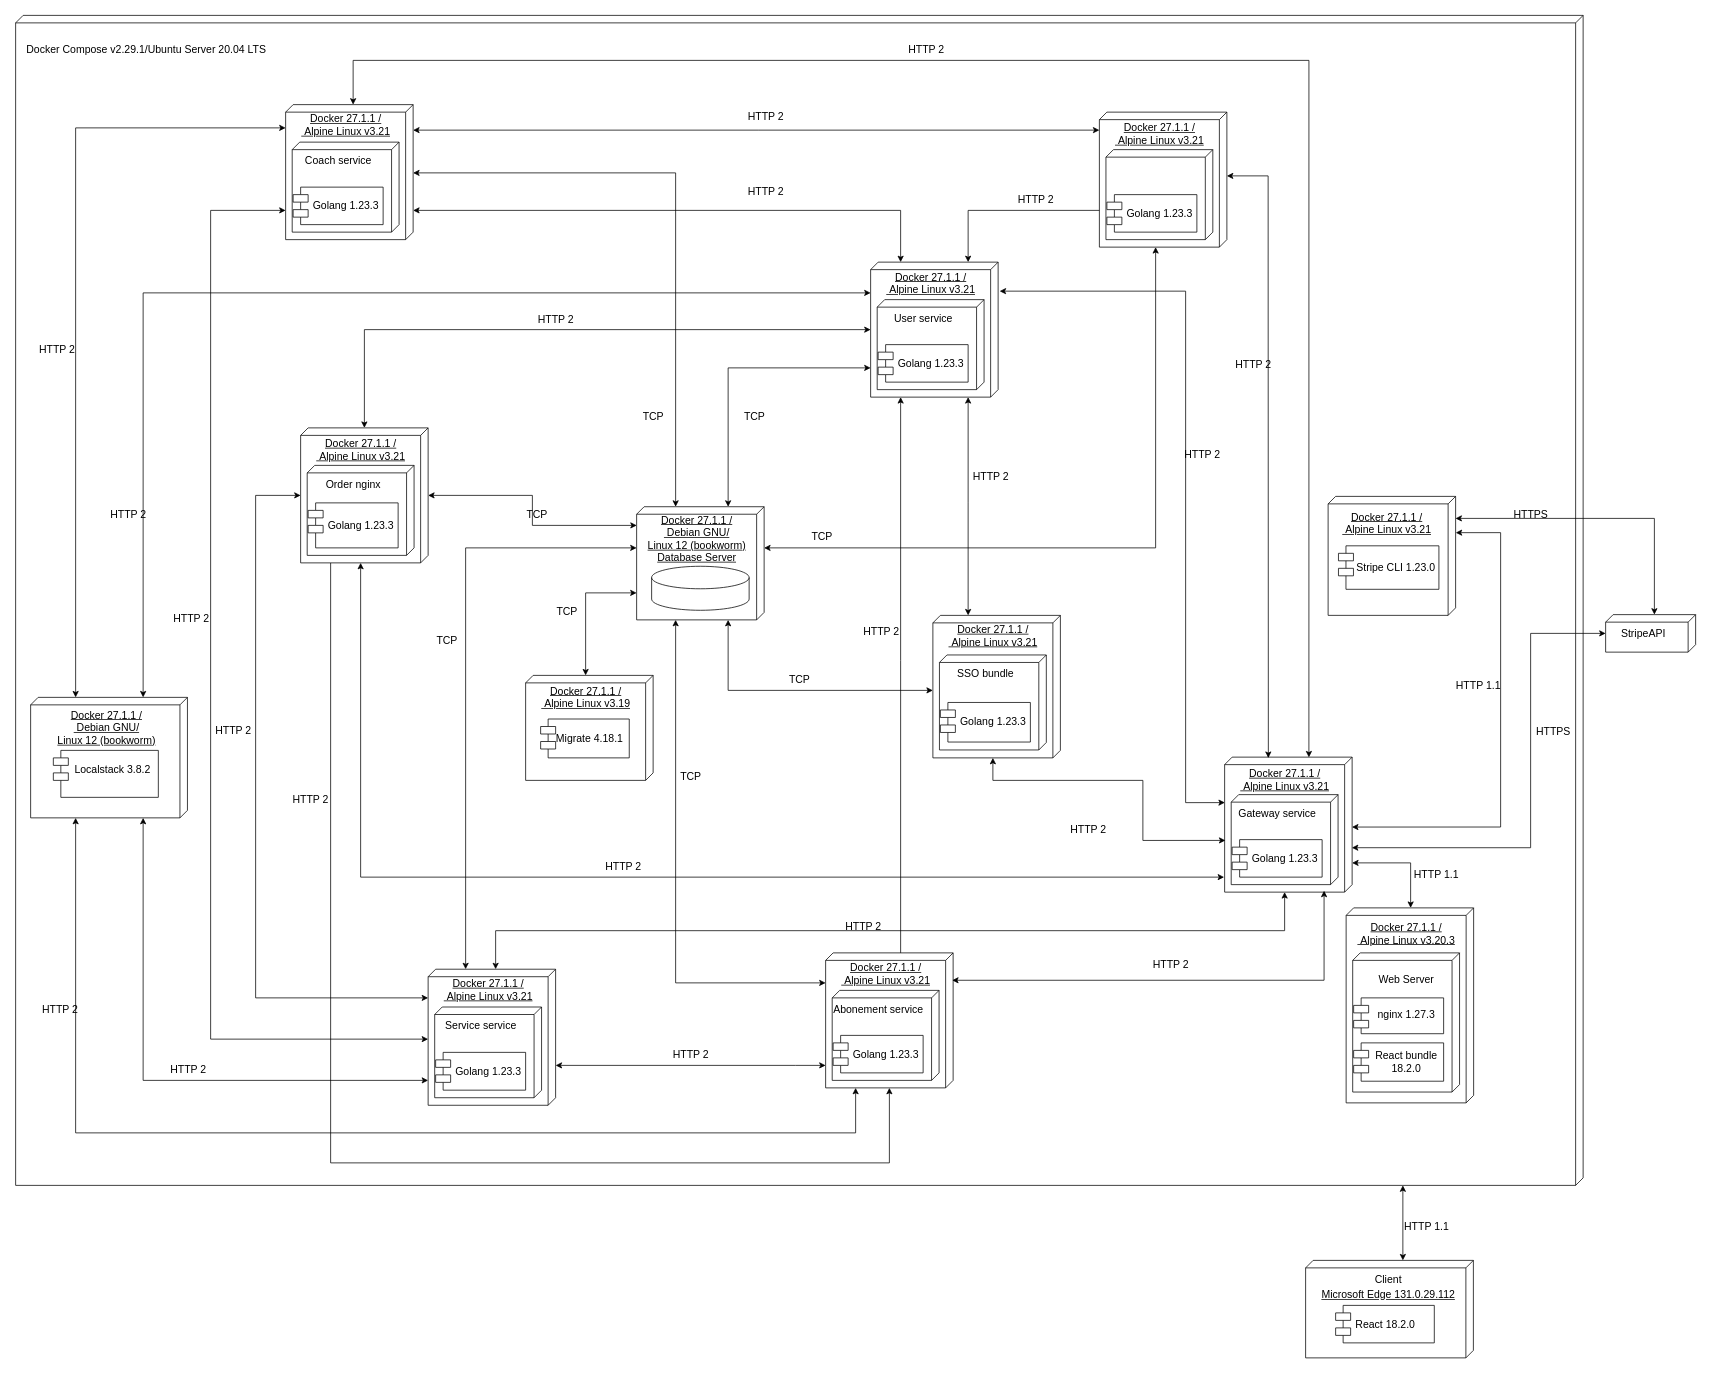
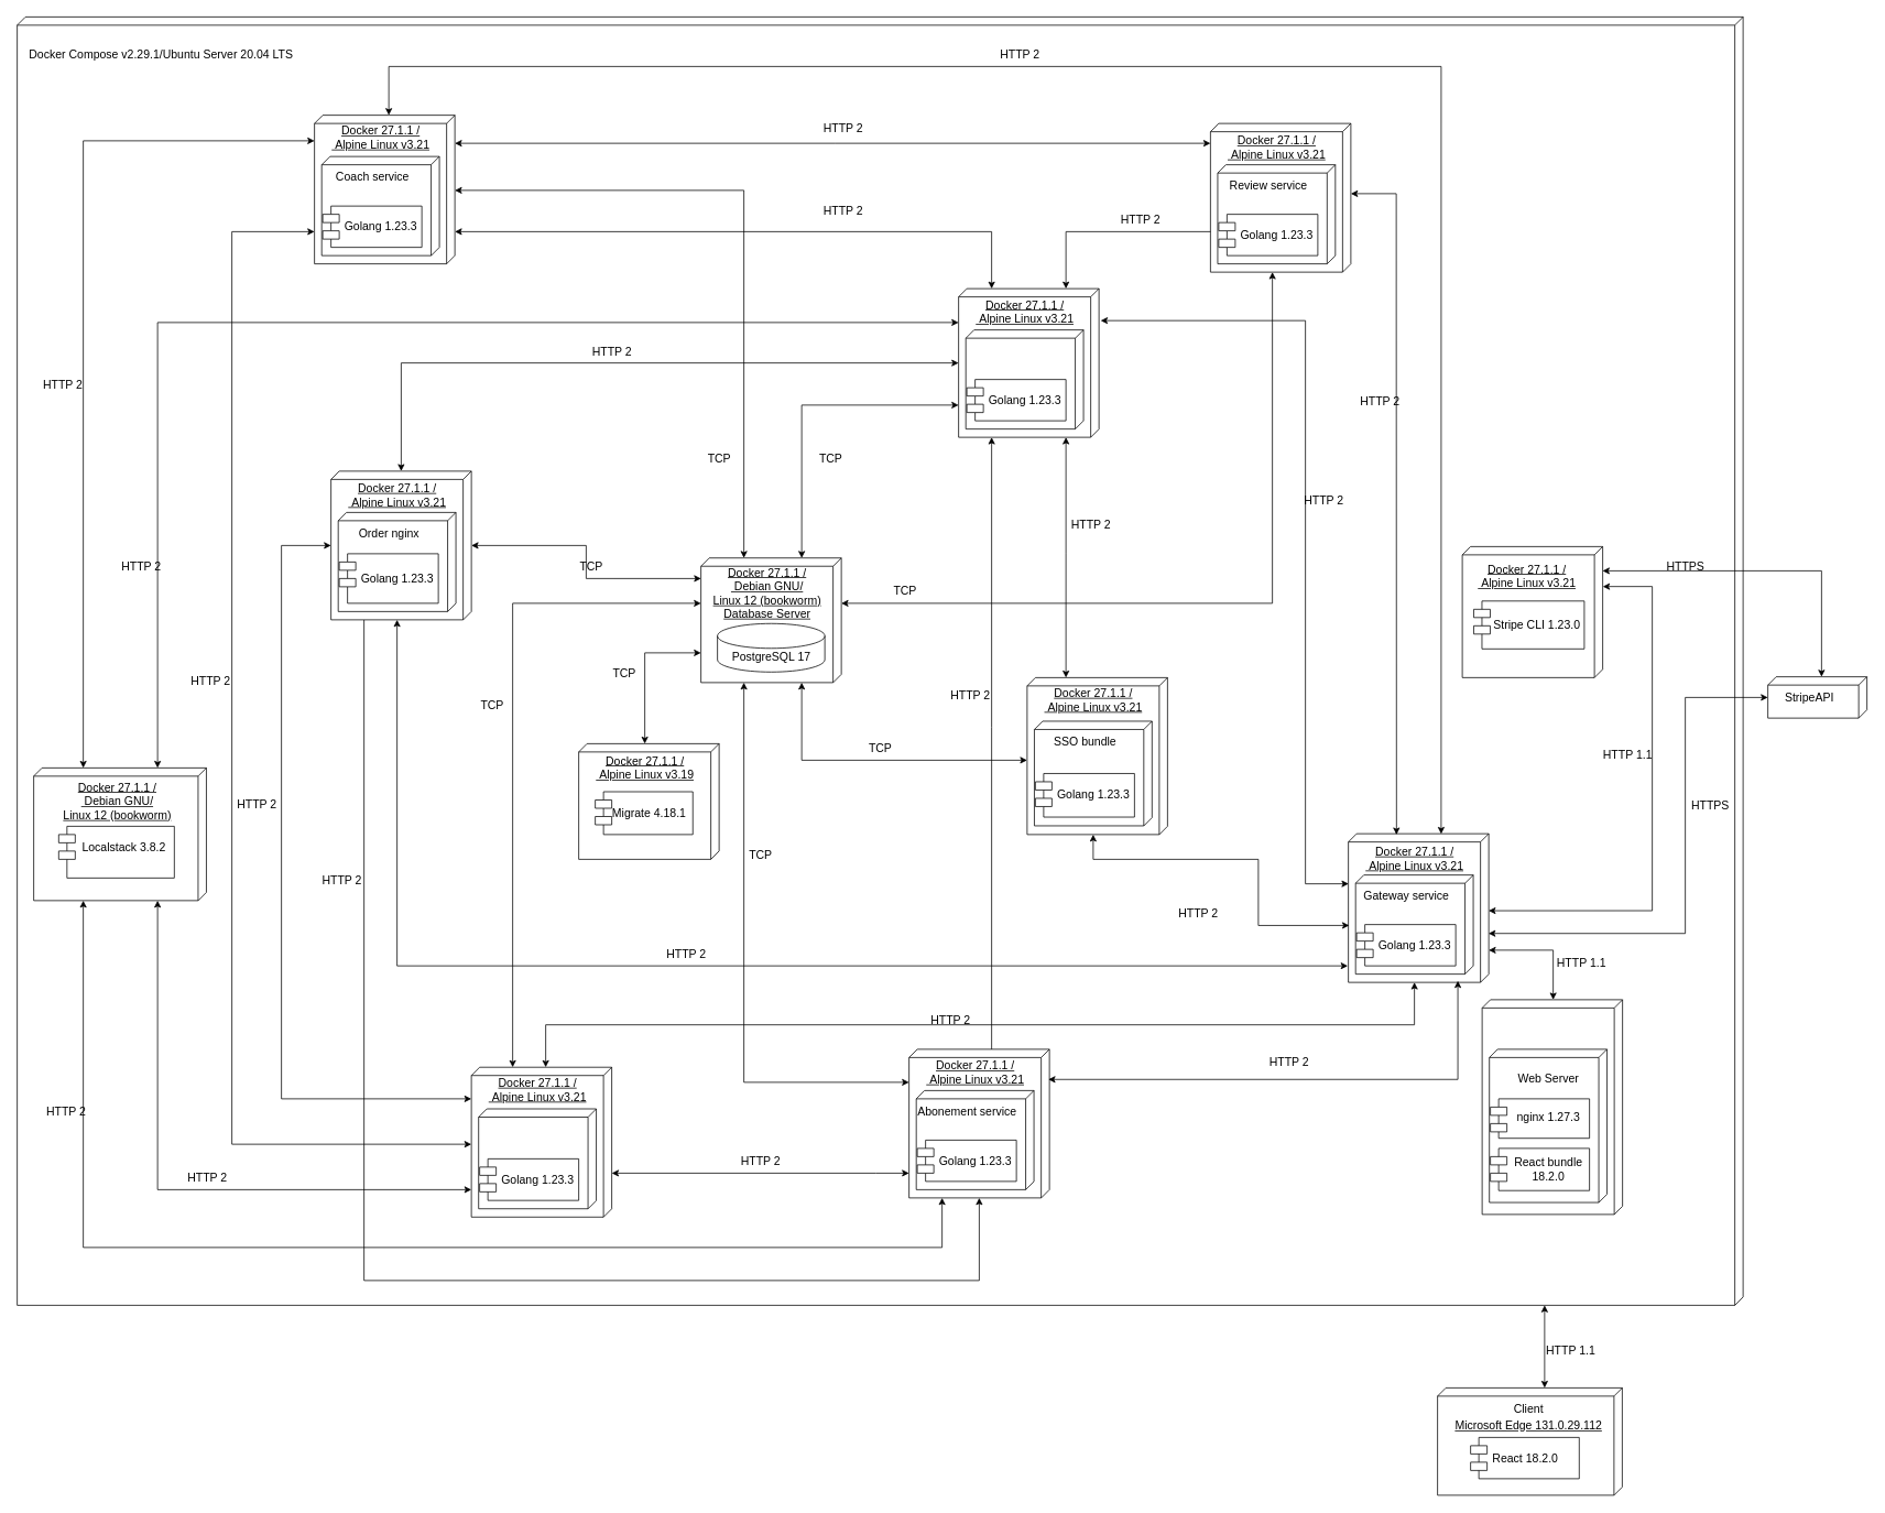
+ <mxCell id="62" value="&lt;font&gt;Review service&lt;/font&gt;" style="text;html=1;align=center;verticalAlign=middle;resizable=0;points=[];autosize=1;strokeColor=none;fillColor=none;fontSize=14;" parent="58" vertex="1"><mxGeometry x="10" y="60" width="120" height="30" as="geometry" /></mxCell>
- <mxCell id="90" value="&lt;font&gt;User service&lt;/font&gt;" style="text;html=1;align=center;verticalAlign=middle;resizable=0;points=[];autosize=1;strokeColor=none;fillColor=none;fontSize=14;" parent="86" vertex="1"><mxGeometry x="20" y="60" width="100" height="30" as="geometry" /></mxCell>
+ <mxCell id="81" value="&lt;font&gt;PostgreSQL 17&lt;/font&gt;" style="text;html=1;align=center;verticalAlign=middle;resizable=0;points=[];autosize=1;strokeColor=none;fillColor=none;fontSize=14;" parent="77" vertex="1"><mxGeometry x="25" y="104.543" width="120" height="30" as="geometry" /></mxCell>
- <mxCell id="5" value="&lt;font&gt;&lt;u&gt;Docker 27.1.1 /&lt;/u&gt;&lt;/font&gt;&lt;div&gt;&lt;font&gt;&lt;u&gt;&amp;nbsp;Alpine Linux v3.20.3&lt;/u&gt;&lt;/font&gt;&lt;/div&gt;" style="text;html=1;align=center;verticalAlign=middle;resizable=0;points=[];autosize=1;strokeColor=none;fillColor=none;fontSize=14;" parent="3" vertex="1"><mxGeometry x="5" y="9.444" width="150" height="50" as="geometry" /></mxCell>
- <mxCell id="46" value="&lt;font&gt;Service service&lt;/font&gt;" style="text;html=1;align=center;verticalAlign=middle;resizable=0;points=[];autosize=1;strokeColor=none;fillColor=none;fontSize=14;" parent="42" vertex="1"><mxGeometry x="20" y="32.254" width="120" height="30" as="geometry" /></mxCell>
